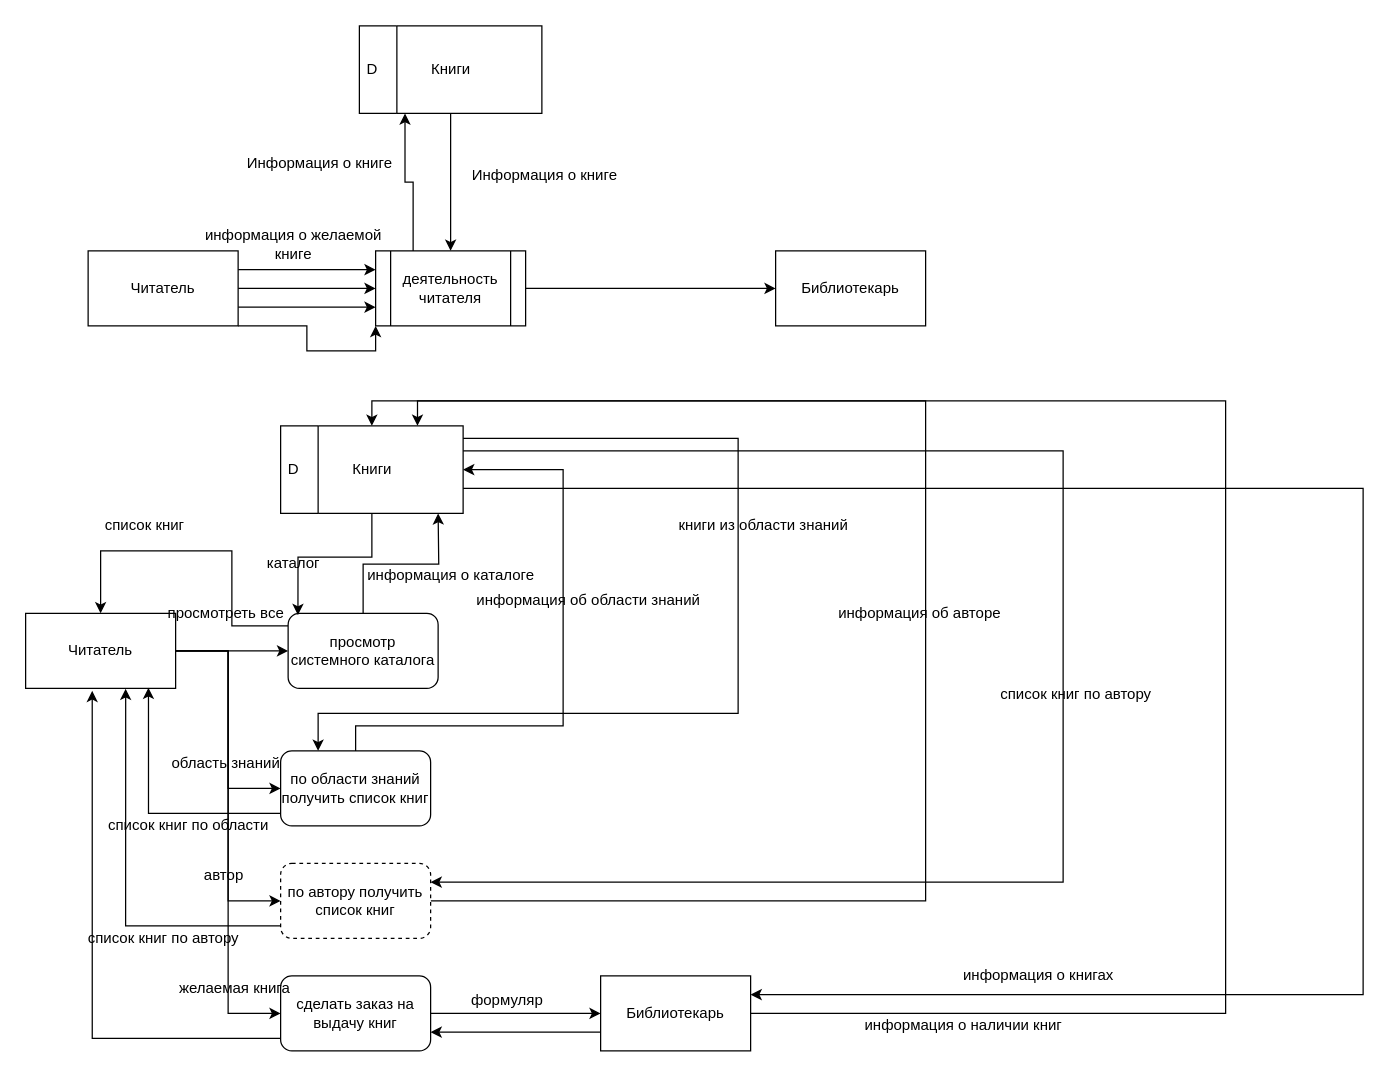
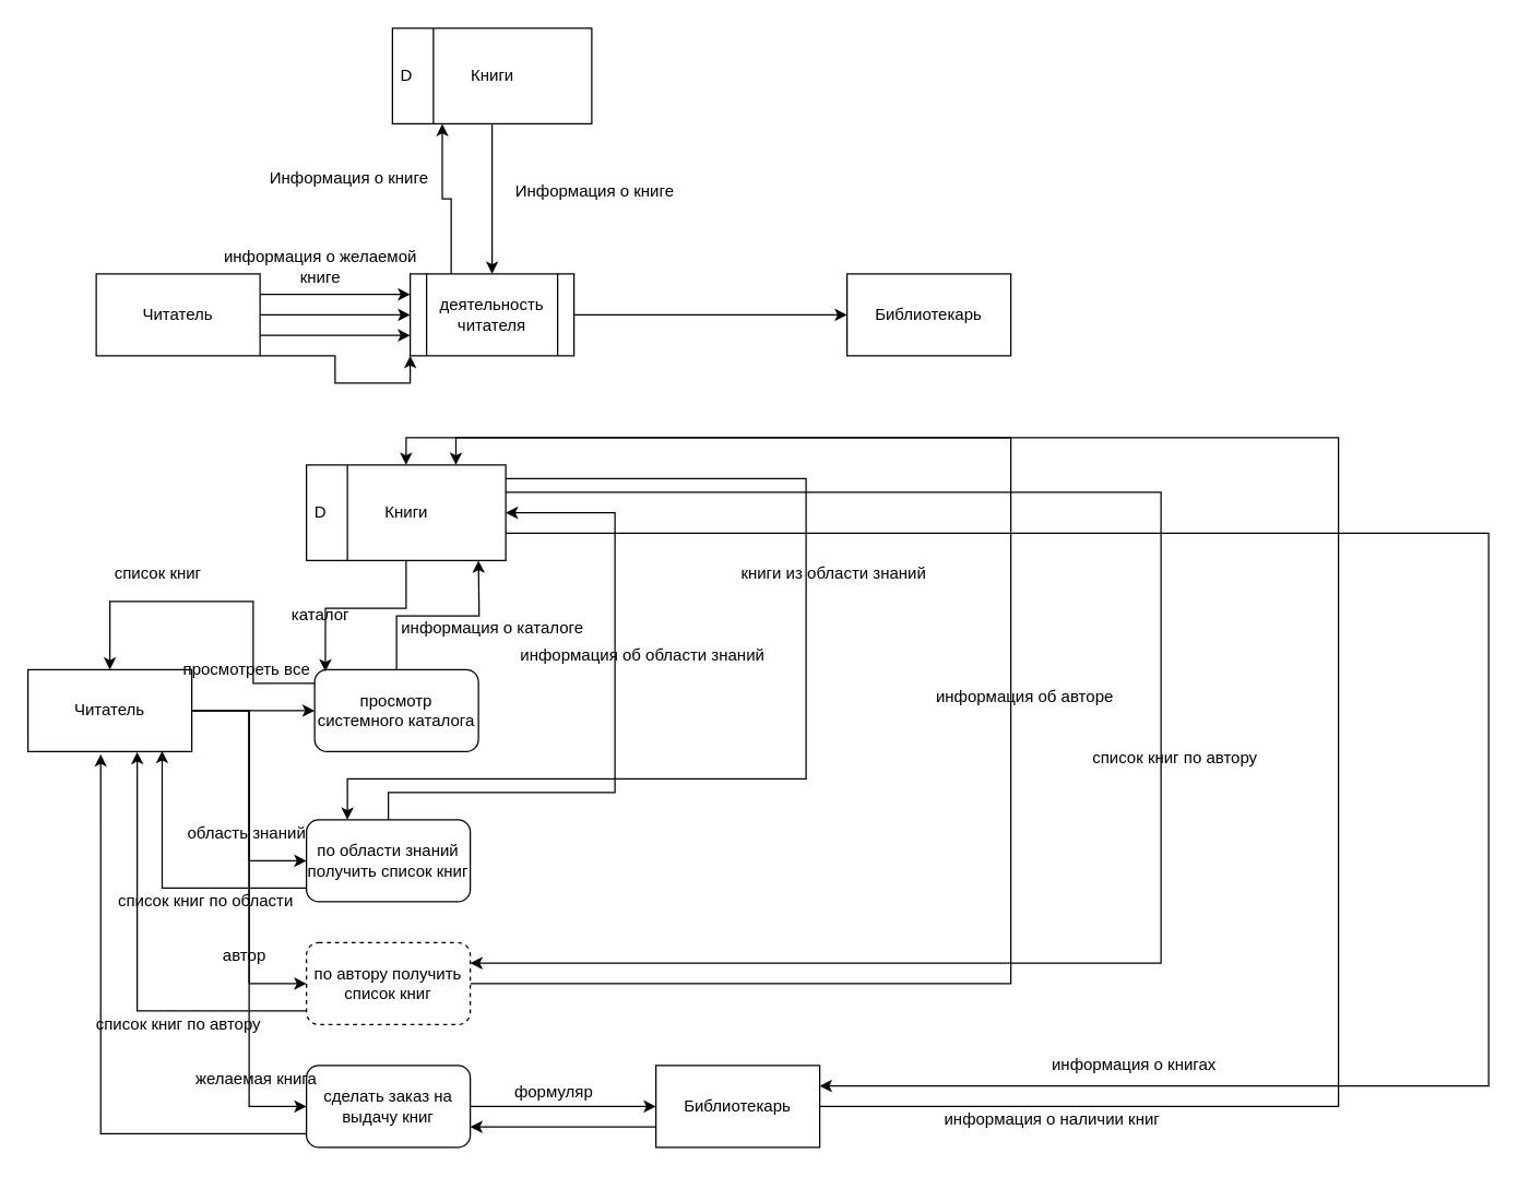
- <mxCell id="44" value="информация об авторе" style="text;html=1;align=center;verticalAlign=middle;resizable=0;points=[];autosize=1;strokeColor=none;fillColor=none;" vertex="1" parent="1"><mxGeometry x="660" y="480" width="150" height="20" as="geometry" /></mxCell>
+ <mxCell id="44" value="информация об авторе" style="text;html=1;align=center;verticalAlign=middle;resizable=0;points=[];autosize=1;strokeColor=none;fillColor=none;" vertex="1" parent="1"><mxGeometry x="675" y="500" width="150" height="20" as="geometry" /></mxCell>
